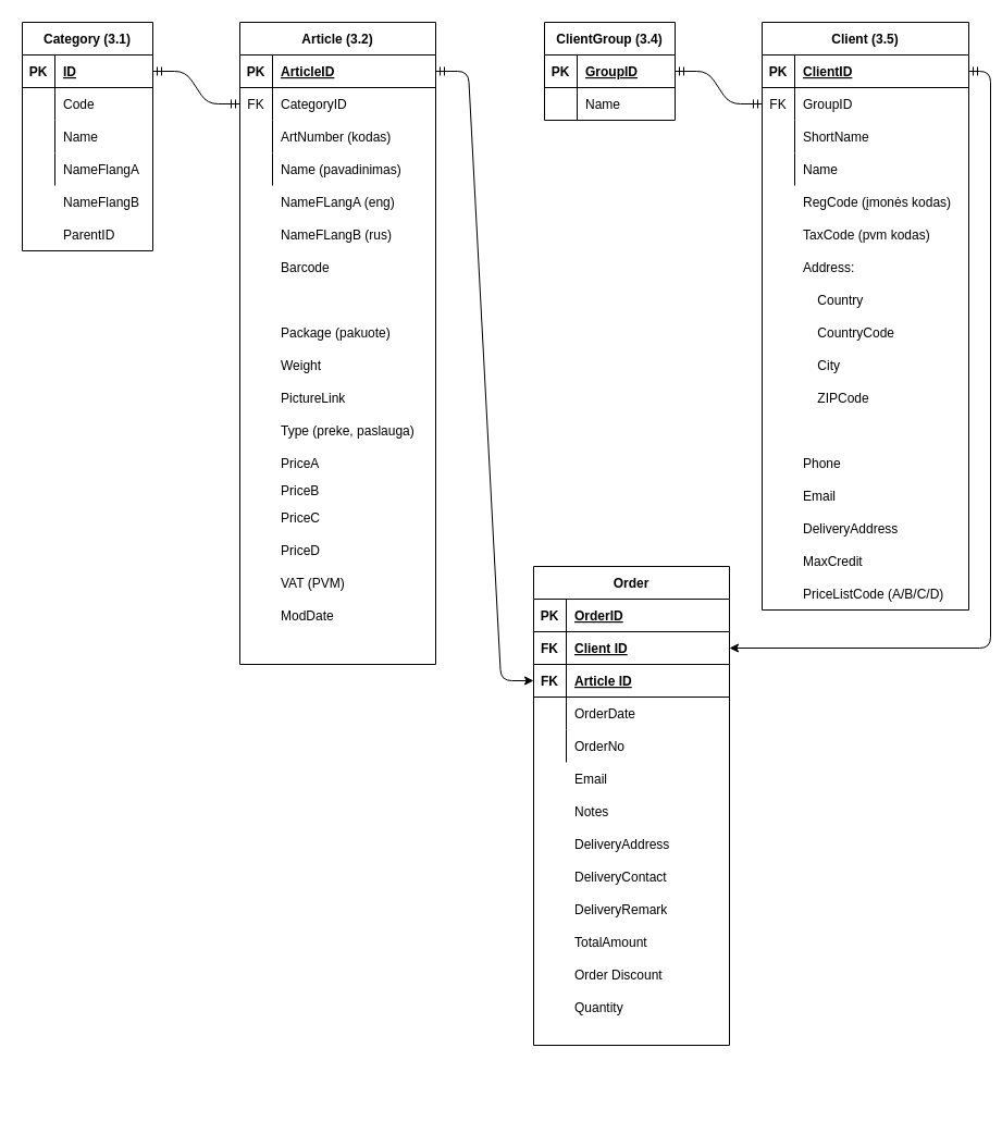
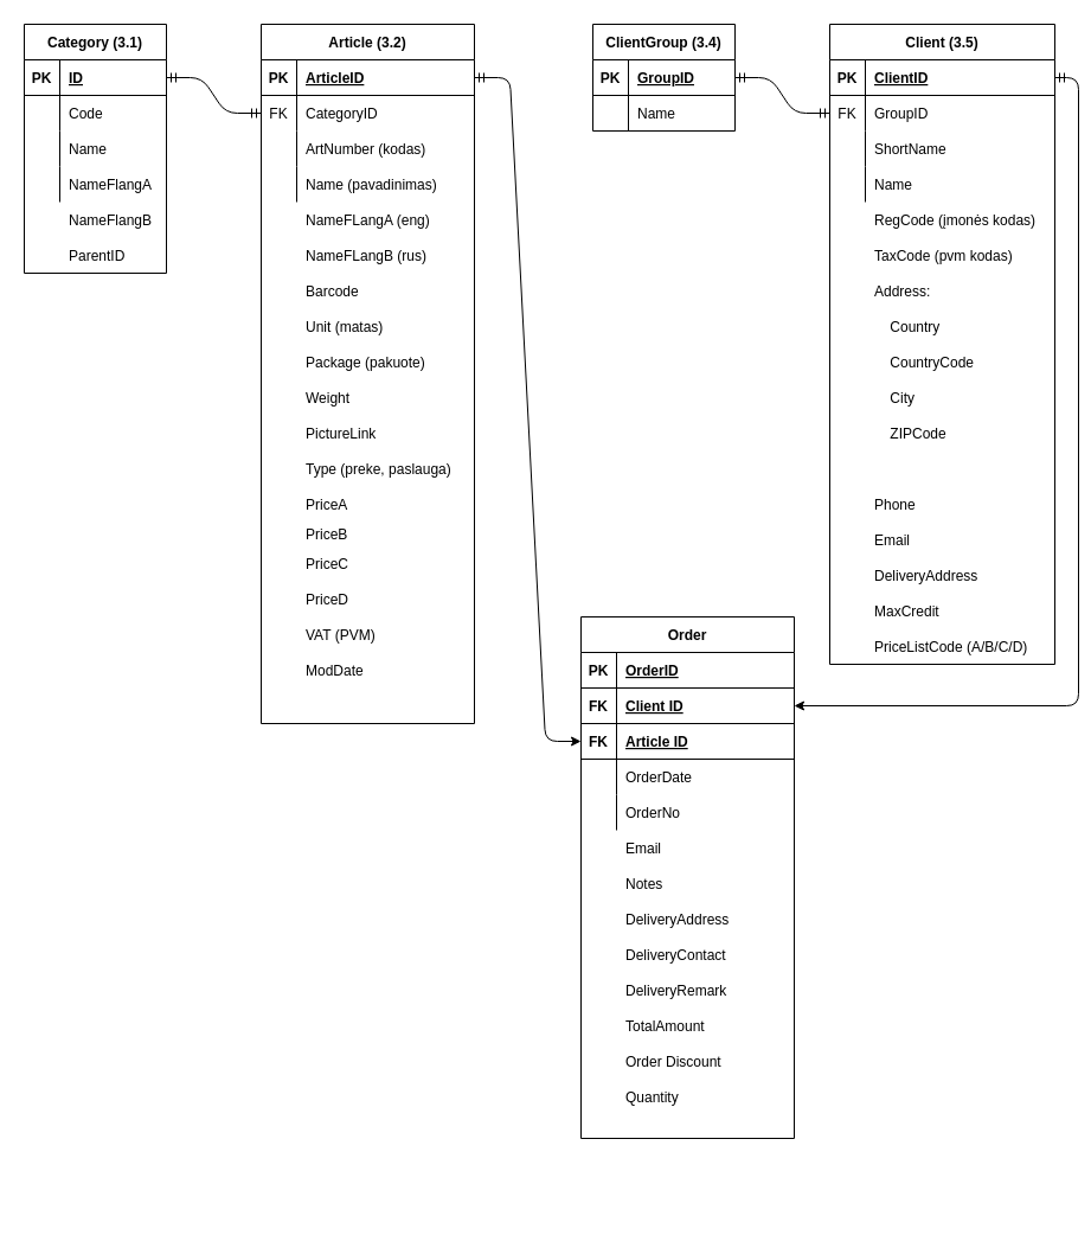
+ <mxCell id="30" value="Unit (matas)" style="shape=partialRectangle;connectable=0;fillColor=none;top=0;left=0;bottom=0;right=0;align=left;spacingLeft=6;overflow=hidden;" parent="28" vertex="1"><mxGeometry x="30" width="150" height="30" as="geometry" /></mxCell>
